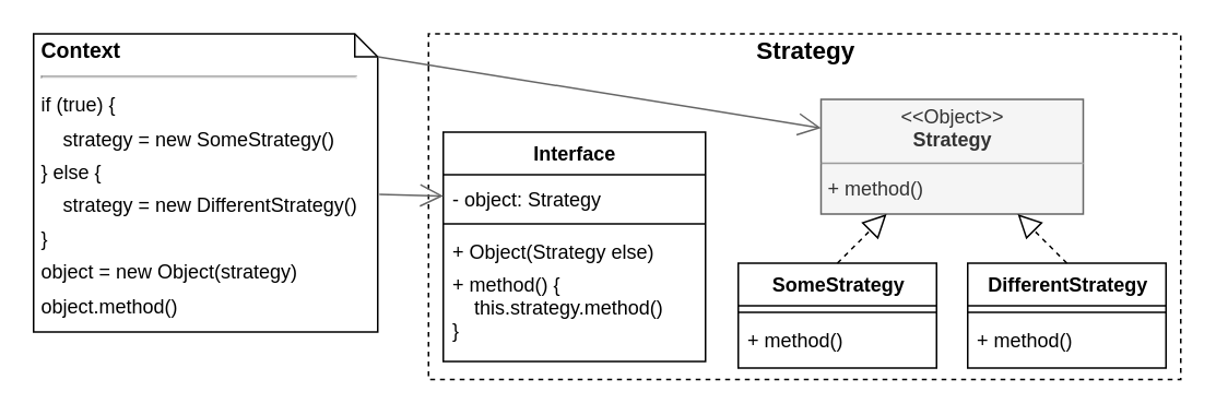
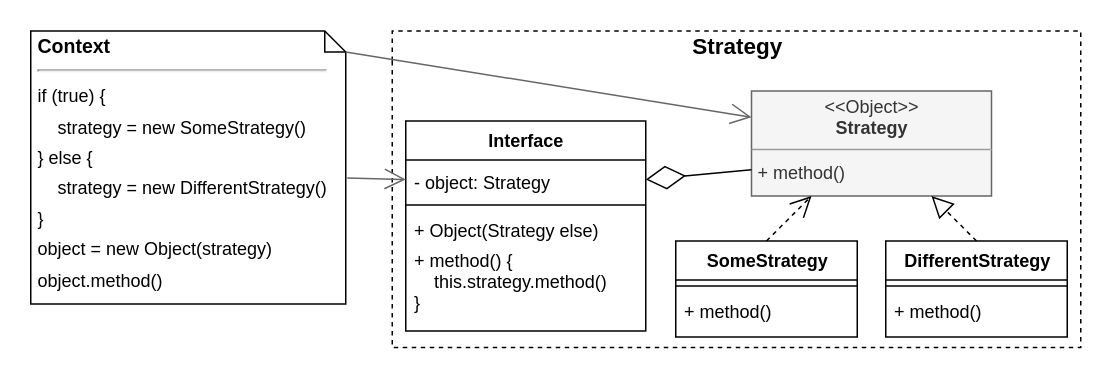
+ <mxCell id="17" value="" style="endArrow=diamondThin;endFill=0;endSize=24;html=1;entryX=1;entryY=0.5;entryDx=0;entryDy=0;exitX=0;exitY=0.75;exitDx=0;exitDy=0;" parent="2" source="14" target="4" edge="1"><mxGeometry width="160" relative="1" as="geometry"><mxPoint x="269" y="160" as="sourcePoint" /><mxPoint x="429" y="160" as="targetPoint" /></mxGeometry></mxCell>
- <mxCell id="15" value="" style="endArrow=block;dashed=1;endFill=0;endSize=12;html=1;exitX=0.5;exitY=0;exitDx=0;exitDy=0;entryX=0.25;entryY=1;entryDx=0;entryDy=0;" parent="2" source="11" target="14" edge="1"><mxGeometry width="160" relative="1" as="geometry"><mxPoint x="269" y="-10" as="sourcePoint" /><mxPoint x="429" y="-10" as="targetPoint" /></mxGeometry></mxCell>
+ <mxCell id="15" value="" style="endArrow=open;dashed=1;endFill=0;endSize=12;html=1;exitX=0.5;exitY=0;exitDx=0;exitDy=0;entryX=0.25;entryY=1;entryDx=0;entryDy=0;" parent="2" source="11" target="14" edge="1"><mxGeometry width="160" relative="1" as="geometry"><mxPoint x="269" y="-10" as="sourcePoint" /><mxPoint x="429" y="-10" as="targetPoint" /></mxGeometry></mxCell>
